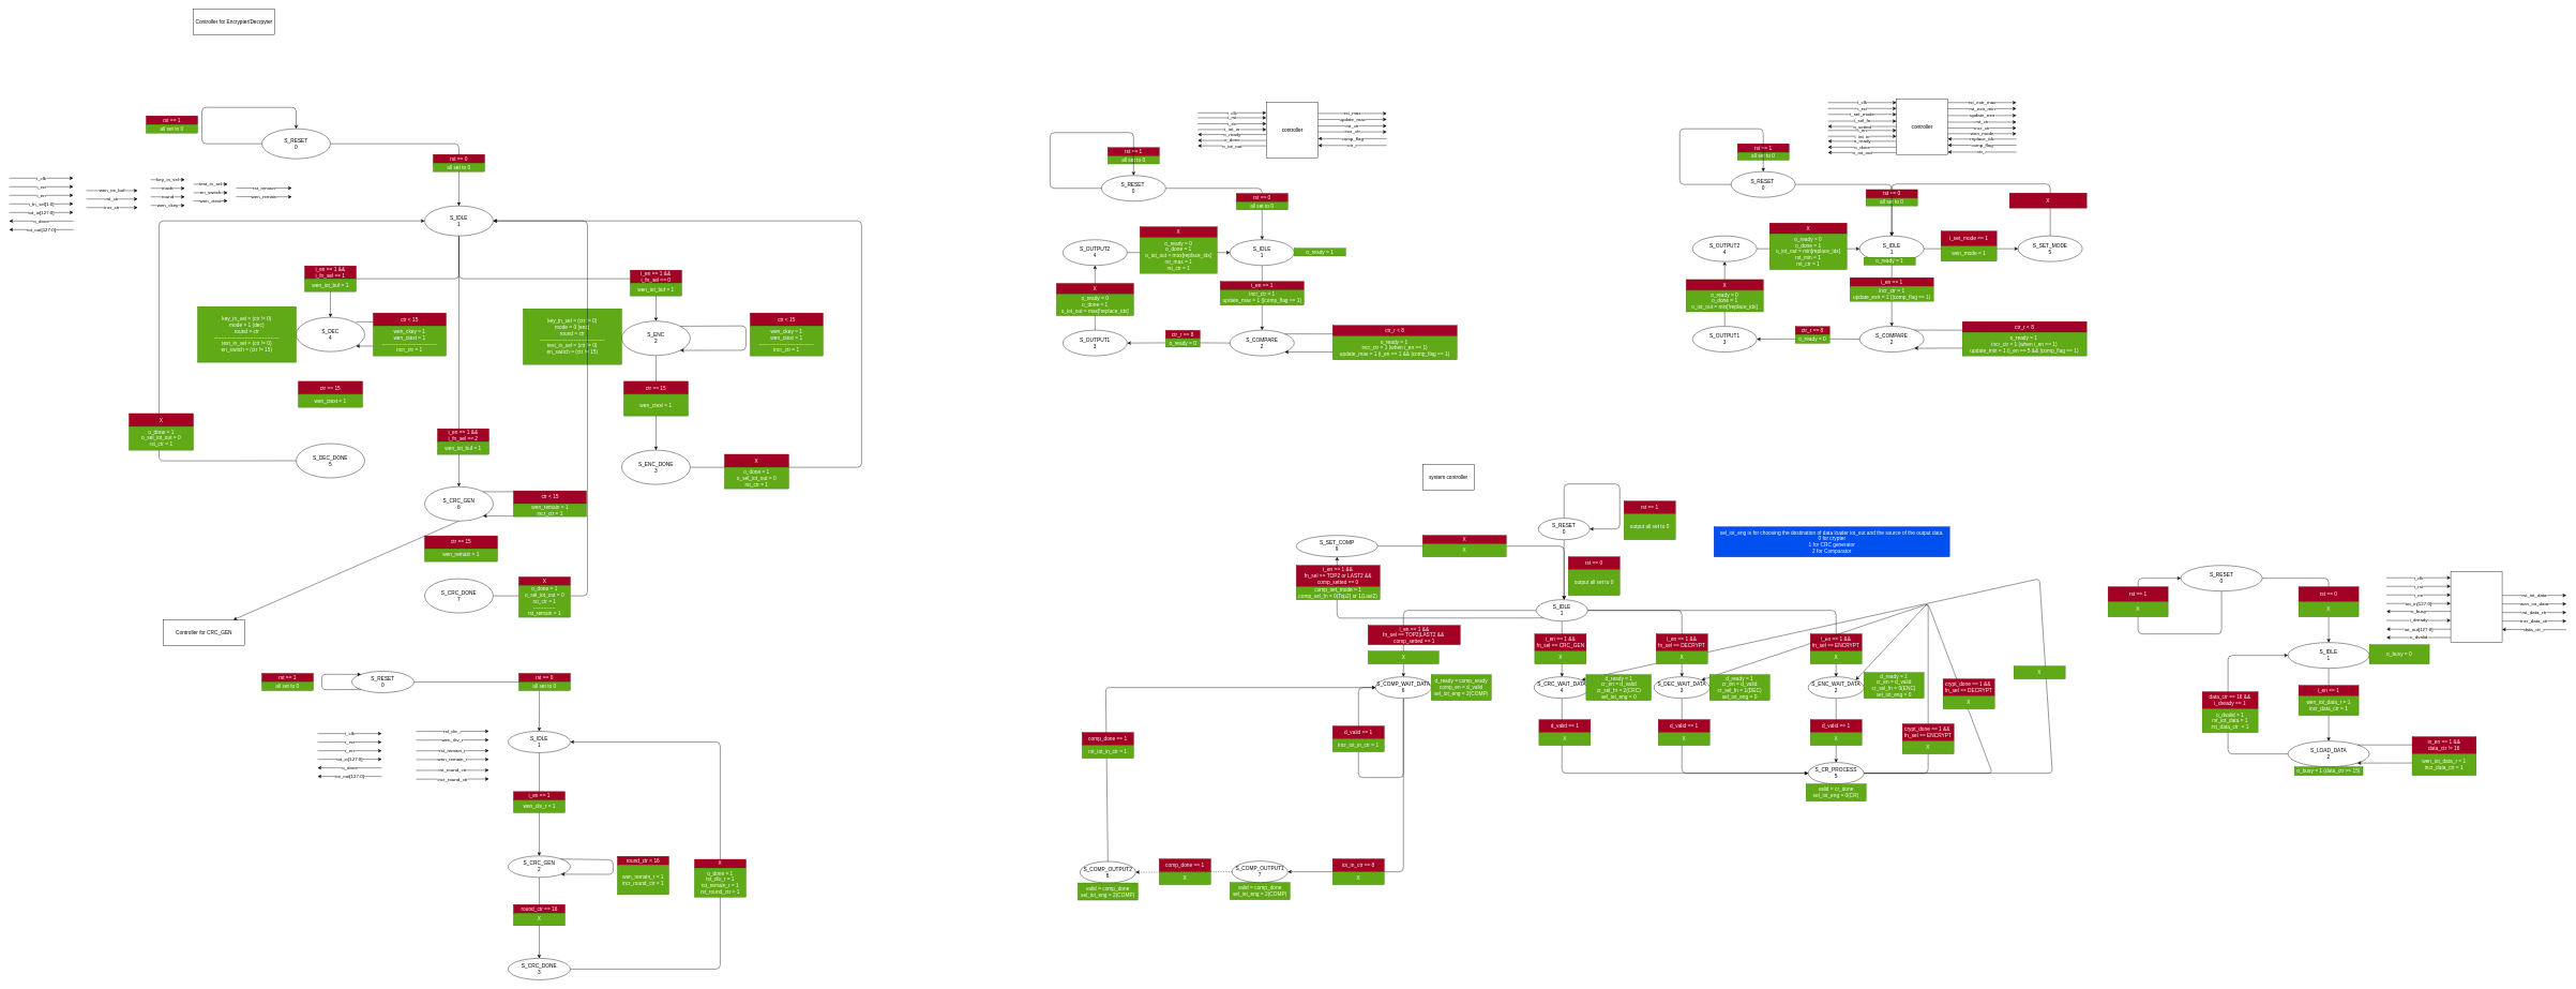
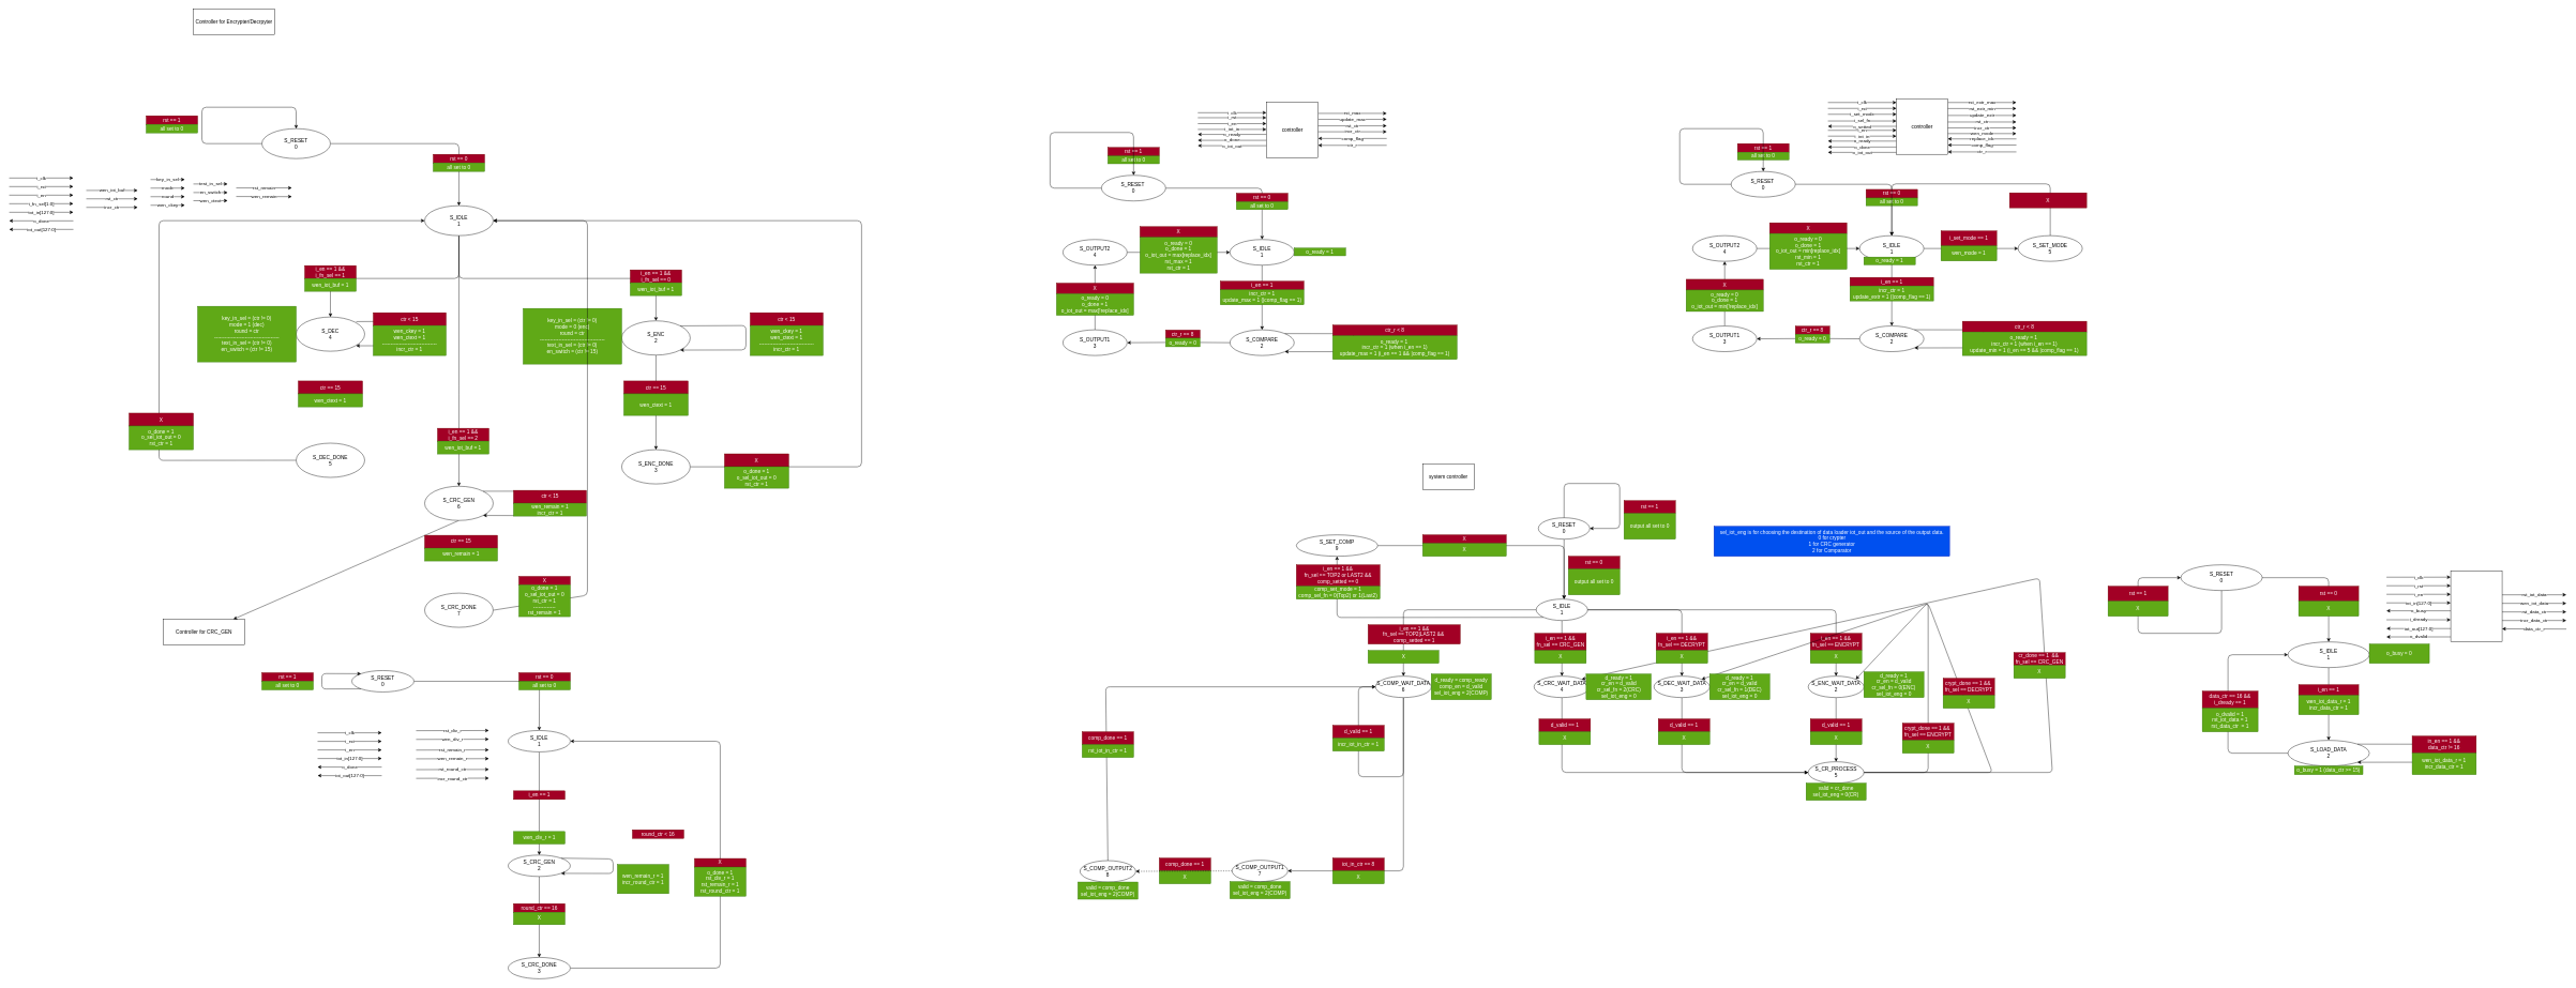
- <mxCell id="306" value="S_CRC_DONE&lt;br&gt;7" style="ellipse;whiteSpace=wrap;html=1;" vertex="1" parent="1"><mxGeometry x="990" y="1350" width="160" height="80" as="geometry" /></mxCell>
+ <mxCell id="306" value="S_CRC_DONE&lt;br&gt;7" style="ellipse;whiteSpace=wrap;html=1;" vertex="1" parent="1"><mxGeometry x="990" y="1385" width="160" height="80" as="geometry" /></mxCell>
+ <mxCell id="221" value="cr_done == 1&amp;nbsp;&amp;nbsp;&amp;amp;&amp;amp;&amp;nbsp;&lt;br&gt;fn_sel == CRC_GEN" style="whiteSpace=wrap;html=1;fillColor=#a20025;fontColor=#ffffff;strokeColor=#6F0000;" parent="1" vertex="1"><mxGeometry x="4700" y="1524" width="120" height="30" as="geometry" /></mxCell>
- <mxCell id="83" value="wen_div_r = 1&lt;br&gt;" style="whiteSpace=wrap;html=1;fillColor=#60a917;fontColor=#ffffff;strokeColor=#2D7600;" parent="1" vertex="1"><mxGeometry x="1197.5" y="1867" width="120" height="29" as="geometry" /></mxCell>
+ <mxCell id="83" value="wen_div_r = 1&lt;br&gt;" style="whiteSpace=wrap;html=1;fillColor=#60a917;fontColor=#ffffff;strokeColor=#2D7600;" parent="1" vertex="1"><mxGeometry x="1197.5" y="1942" width="120" height="29" as="geometry" /></mxCell>
- <mxCell id="85" value="round_ctr &amp;lt; 16" style="whiteSpace=wrap;html=1;fillColor=#a20025;fontColor=#ffffff;strokeColor=#6F0000;" parent="1" vertex="1"><mxGeometry x="1440" y="1998" width="120" height="20" as="geometry" /></mxCell>
+ <mxCell id="85" value="round_ctr &amp;lt; 16" style="whiteSpace=wrap;html=1;fillColor=#a20025;fontColor=#ffffff;strokeColor=#6F0000;" parent="1" vertex="1"><mxGeometry x="1475" y="1938" width="120" height="20" as="geometry" /></mxCell>
